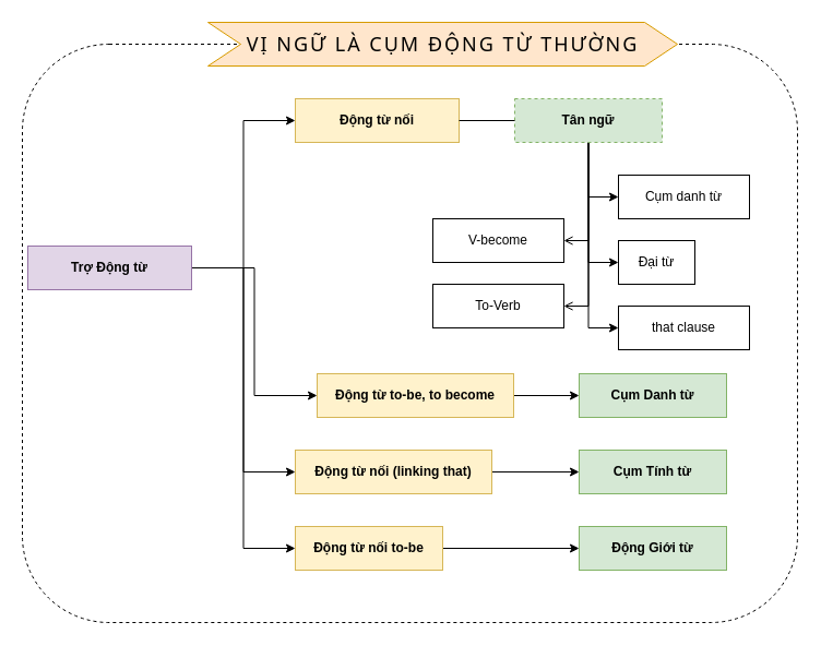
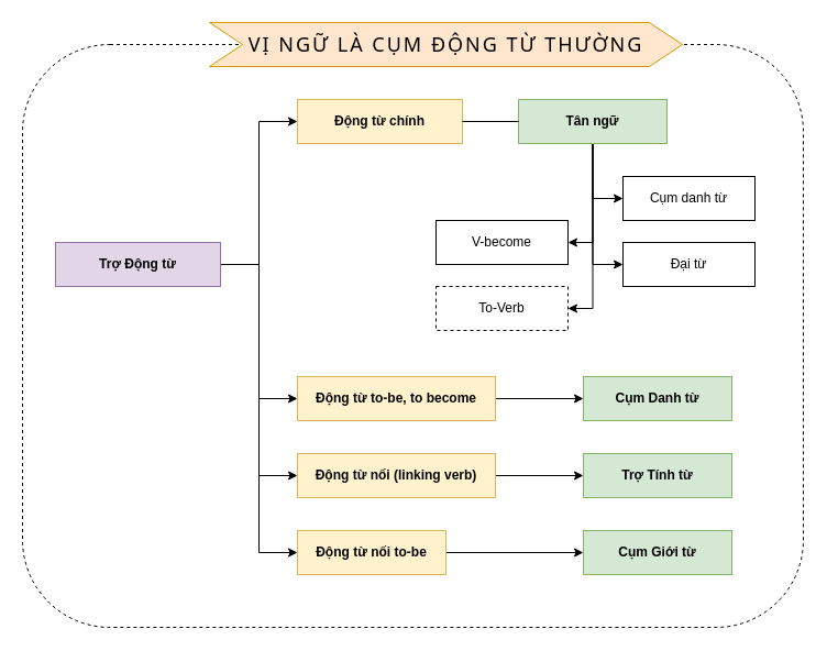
- <mxCell id="3" value="Động từ nối" style="rounded=0;whiteSpace=wrap;html=1;fillColor=#fff2cc;strokeColor=#d6b656;fontStyle=1" parent="1" vertex="1"><mxGeometry x="270" y="90" width="150" height="40" as="geometry" /></mxCell>
+ <mxCell id="3" value="Động từ chính" style="rounded=0;whiteSpace=wrap;html=1;fillColor=#fff2cc;strokeColor=#d6b656;fontStyle=1" parent="1" vertex="1"><mxGeometry x="270" y="90" width="150" height="40" as="geometry" /></mxCell>
- <mxCell id="9" value="Tân ngữ" style="rounded=0;whiteSpace=wrap;html=1;fillColor=#d5e8d4;strokeColor=#82b366;fontStyle=1;dashed=1;" parent="1" vertex="1"><mxGeometry x="471" y="90" width="135" height="40" as="geometry" /></mxCell>
+ <mxCell id="9" value="Tân ngữ" style="rounded=0;whiteSpace=wrap;html=1;fillColor=#d5e8d4;strokeColor=#82b366;fontStyle=1" parent="1" vertex="1"><mxGeometry x="471" y="90" width="135" height="40" as="geometry" /></mxCell>
- <mxCell id="7" style="edgeStyle=orthogonalEdgeStyle;rounded=0;orthogonalLoop=1;jettySize=auto;html=1;entryX=1;entryY=0.5;entryDx=0;entryDy=0;endArrow=open;" parent="1" source="9" target="13" edge="1"><mxGeometry relative="1" as="geometry" /></mxCell>
+ <mxCell id="7" style="edgeStyle=orthogonalEdgeStyle;rounded=0;orthogonalLoop=1;jettySize=auto;html=1;entryX=1;entryY=0.5;entryDx=0;entryDy=0;" parent="1" source="9" target="13" edge="1"><mxGeometry relative="1" as="geometry" /></mxCell>
- <mxCell id="11" value="Đại từ" style="rounded=0;whiteSpace=wrap;html=1;" parent="1" vertex="1"><mxGeometry x="566" y="220" width="70" height="40" as="geometry" /></mxCell>
+ <mxCell id="11" value="Đại từ" style="rounded=0;whiteSpace=wrap;html=1;" parent="1" vertex="1"><mxGeometry x="566" y="220" width="120" height="40" as="geometry" /></mxCell>
- <mxCell id="20" value="Trợ Động từ" style="rounded=0;whiteSpace=wrap;html=1;fillColor=#e1d5e7;strokeColor=#9673a6;fontStyle=1" parent="1" vertex="1"><mxGeometry x="25" y="225" width="150" height="40" as="geometry" /></mxCell>
+ <mxCell id="20" value="Trợ Động từ" style="rounded=0;whiteSpace=wrap;html=1;fillColor=#e1d5e7;strokeColor=#9673a6;fontStyle=1" parent="1" vertex="1"><mxGeometry x="50" y="220" width="150" height="40" as="geometry" /></mxCell>
- <mxCell id="14" value="To-Verb" style="rounded=0;whiteSpace=wrap;html=1;" parent="1" vertex="1"><mxGeometry x="396" y="260" width="120" height="40" as="geometry" /></mxCell>
+ <mxCell id="14" value="To-Verb" style="rounded=0;whiteSpace=wrap;html=1;dashed=1;" parent="1" vertex="1"><mxGeometry x="396" y="260" width="120" height="40" as="geometry" /></mxCell>
- <mxCell id="8" style="edgeStyle=orthogonalEdgeStyle;rounded=0;orthogonalLoop=1;jettySize=auto;html=1;entryX=1;entryY=0.5;entryDx=0;entryDy=0;endArrow=open;" parent="1" source="9" target="14" edge="1"><mxGeometry relative="1" as="geometry" /></mxCell>
+ <mxCell id="8" style="edgeStyle=orthogonalEdgeStyle;rounded=0;orthogonalLoop=1;jettySize=auto;html=1;entryX=1;entryY=0.5;entryDx=0;entryDy=0;" parent="1" source="9" target="14" edge="1"><mxGeometry relative="1" as="geometry" /></mxCell>
- <mxCell id="6" style="edgeStyle=orthogonalEdgeStyle;rounded=0;orthogonalLoop=1;jettySize=auto;html=1;entryX=0;entryY=0.5;entryDx=0;entryDy=0;" parent="1" source="9" target="12" edge="1"><mxGeometry relative="1" as="geometry" /></mxCell>
- <mxCell id="12" value="that clause" style="rounded=0;whiteSpace=wrap;html=1;" parent="1" vertex="1"><mxGeometry x="566" y="280" width="120" height="40" as="geometry" /></mxCell>
- <mxCell id="22" value="Động từ to-be, to become" style="rounded=0;whiteSpace=wrap;html=1;fillColor=#fff2cc;strokeColor=#d6b656;fontStyle=1" parent="1" vertex="1"><mxGeometry x="290" y="342" width="180" height="40" as="geometry" /></mxCell>
+ <mxCell id="22" value="Động từ to-be, to become" style="rounded=0;whiteSpace=wrap;html=1;fillColor=#fff2cc;strokeColor=#d6b656;fontStyle=1" parent="1" vertex="1"><mxGeometry x="270" y="342" width="180" height="40" as="geometry" /></mxCell>
- <mxCell id="25" value="Động từ nối (linking that)" style="rounded=0;whiteSpace=wrap;html=1;fillColor=#fff2cc;strokeColor=#d6b656;fontStyle=1" parent="1" vertex="1"><mxGeometry x="270" y="412" width="180" height="40" as="geometry" /></mxCell>
+ <mxCell id="25" value="Động từ nối (linking verb)" style="rounded=0;whiteSpace=wrap;html=1;fillColor=#fff2cc;strokeColor=#d6b656;fontStyle=1" parent="1" vertex="1"><mxGeometry x="270" y="412" width="180" height="40" as="geometry" /></mxCell>
- <mxCell id="26" value="Cụm Tính từ" style="rounded=0;whiteSpace=wrap;html=1;fillColor=#d5e8d4;strokeColor=#82b366;fontStyle=1" parent="1" vertex="1"><mxGeometry x="530" y="412" width="135" height="40" as="geometry" /></mxCell>
+ <mxCell id="26" value="Trợ Tính từ" style="rounded=0;whiteSpace=wrap;html=1;fillColor=#d5e8d4;strokeColor=#82b366;fontStyle=1" parent="1" vertex="1"><mxGeometry x="530" y="412" width="135" height="40" as="geometry" /></mxCell>
- <mxCell id="29" value="Động Giới từ" style="rounded=0;whiteSpace=wrap;html=1;fillColor=#d5e8d4;strokeColor=#82b366;fontStyle=1" parent="1" vertex="1"><mxGeometry x="530" y="482" width="135" height="40" as="geometry" /></mxCell>
+ <mxCell id="29" value="Cụm Giới từ" style="rounded=0;whiteSpace=wrap;html=1;fillColor=#d5e8d4;strokeColor=#82b366;fontStyle=1" parent="1" vertex="1"><mxGeometry x="530" y="482" width="135" height="40" as="geometry" /></mxCell>
